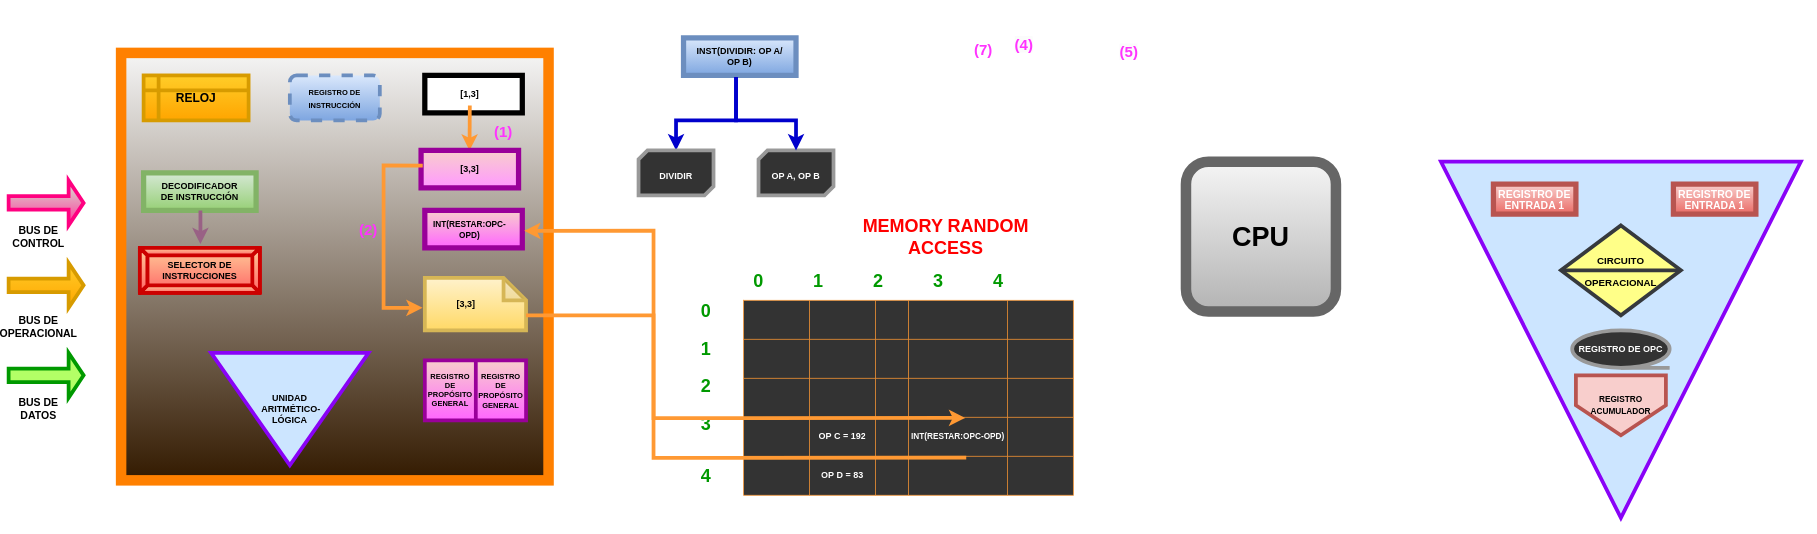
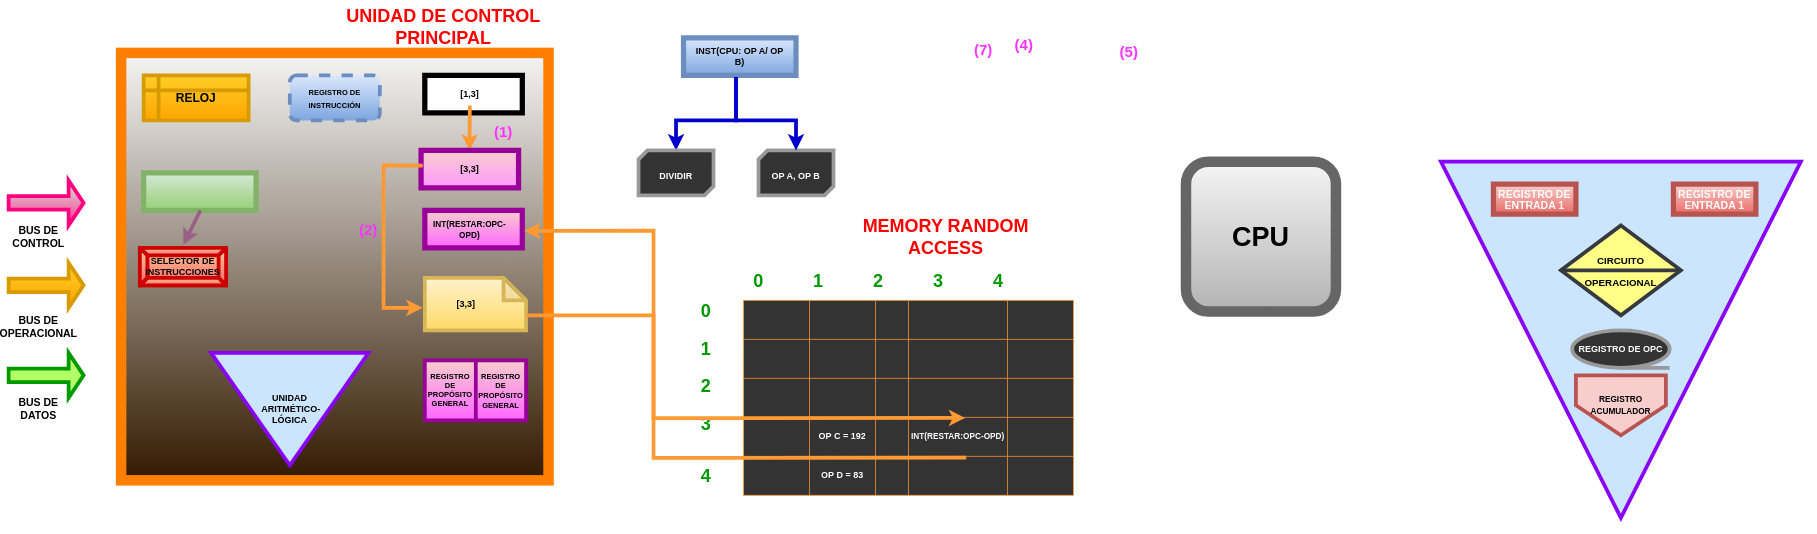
+ <mxCell id="53" value="&lt;font color=&quot;#ff0000&quot;&gt;&lt;span style=&quot;font-size: 24px;&quot;&gt;&lt;b&gt;UNIDAD DE CONTROL PRINCIPAL&lt;/b&gt;&lt;/span&gt;&lt;/font&gt;" style="text;strokeColor=none;align=center;fillColor=none;html=1;verticalAlign=middle;whiteSpace=wrap;rounded=0;fontSize=12;" vertex="1" parent="1"><mxGeometry x="430" y="20" width="320" height="30" as="geometry" /></mxCell>
- <mxCell id="72" value="&lt;b style=&quot;font-size: 12px;&quot;&gt;INST(DIVIDIR: OP A/ OP B)&lt;br style=&quot;font-size: 12px;&quot;&gt;&lt;/b&gt;" style="text;strokeColor=none;align=center;fillColor=none;html=1;verticalAlign=middle;whiteSpace=wrap;rounded=0;fontSize=12;fontColor=#000000;" vertex="1" parent="1"><mxGeometry x="925" y="60" width="120" height="30" as="geometry" /></mxCell>
+ <mxCell id="72" value="&lt;b style=&quot;font-size: 12px;&quot;&gt;INST(CPU: OP A/ OP B)&lt;br style=&quot;font-size: 12px;&quot;&gt;&lt;/b&gt;" style="text;strokeColor=none;align=center;fillColor=none;html=1;verticalAlign=middle;whiteSpace=wrap;rounded=0;fontSize=12;fontColor=#000000;" vertex="1" parent="1"><mxGeometry x="925" y="60" width="120" height="30" as="geometry" /></mxCell>
- <mxCell id="49" value="&lt;b&gt;DECODIFICADOR DE INSTRUCCIÓN&lt;/b&gt;" style="text;strokeColor=none;align=center;fillColor=none;html=1;verticalAlign=middle;whiteSpace=wrap;rounded=0;" vertex="1" parent="1"><mxGeometry x="205" y="240" width="120" height="30" as="geometry" /></mxCell>
- <mxCell id="51" value="&lt;b&gt;SELECTOR DE INSTRUCCIONES&lt;/b&gt;" style="labelPosition=center;verticalLabelPosition=middle;align=center;html=1;shape=mxgraph.basic.button;dx=10;whiteSpace=wrap;strokeWidth=5;fontSize=12;fillColor=#ffcc99;strokeColor=#CC0000;gradientColor=#FF6666;" vertex="1" parent="1"><mxGeometry x="185" y="330" width="160" height="60" as="geometry" /></mxCell>
+ <mxCell id="51" value="&lt;b&gt;SELECTOR DE INSTRUCCIONES&lt;/b&gt;" style="labelPosition=center;verticalLabelPosition=middle;align=center;html=1;shape=mxgraph.basic.button;dx=10;whiteSpace=wrap;strokeWidth=5;fontSize=12;fillColor=#ffcc99;strokeColor=#CC0000;gradientColor=#FF6666;" vertex="1" parent="1"><mxGeometry x="185" y="330" width="115" height="50" as="geometry" /></mxCell>
